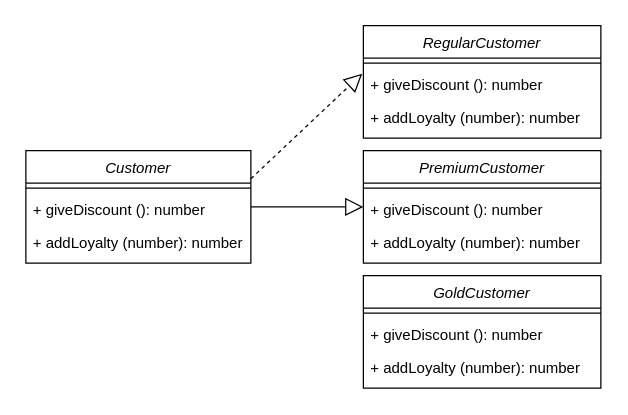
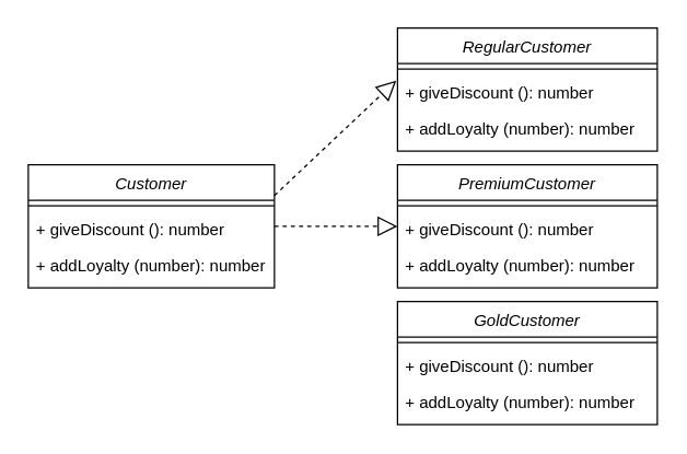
- <mxCell id="19" value="" style="endArrow=block;dashed=0;endFill=0;endSize=12;html=1;rounded=0;" edge="1" parent="1" source="2" target="10"><mxGeometry width="160" relative="1" as="geometry"><mxPoint x="210" y="165" as="sourcePoint" /><mxPoint x="350" y="164.66" as="targetPoint" /></mxGeometry></mxCell>
+ <mxCell id="19" value="" style="endArrow=block;dashed=1;endFill=0;endSize=12;html=1;rounded=0;" edge="1" parent="1" source="2" target="10"><mxGeometry width="160" relative="1" as="geometry"><mxPoint x="210" y="165" as="sourcePoint" /><mxPoint x="350" y="164.66" as="targetPoint" /></mxGeometry></mxCell>
